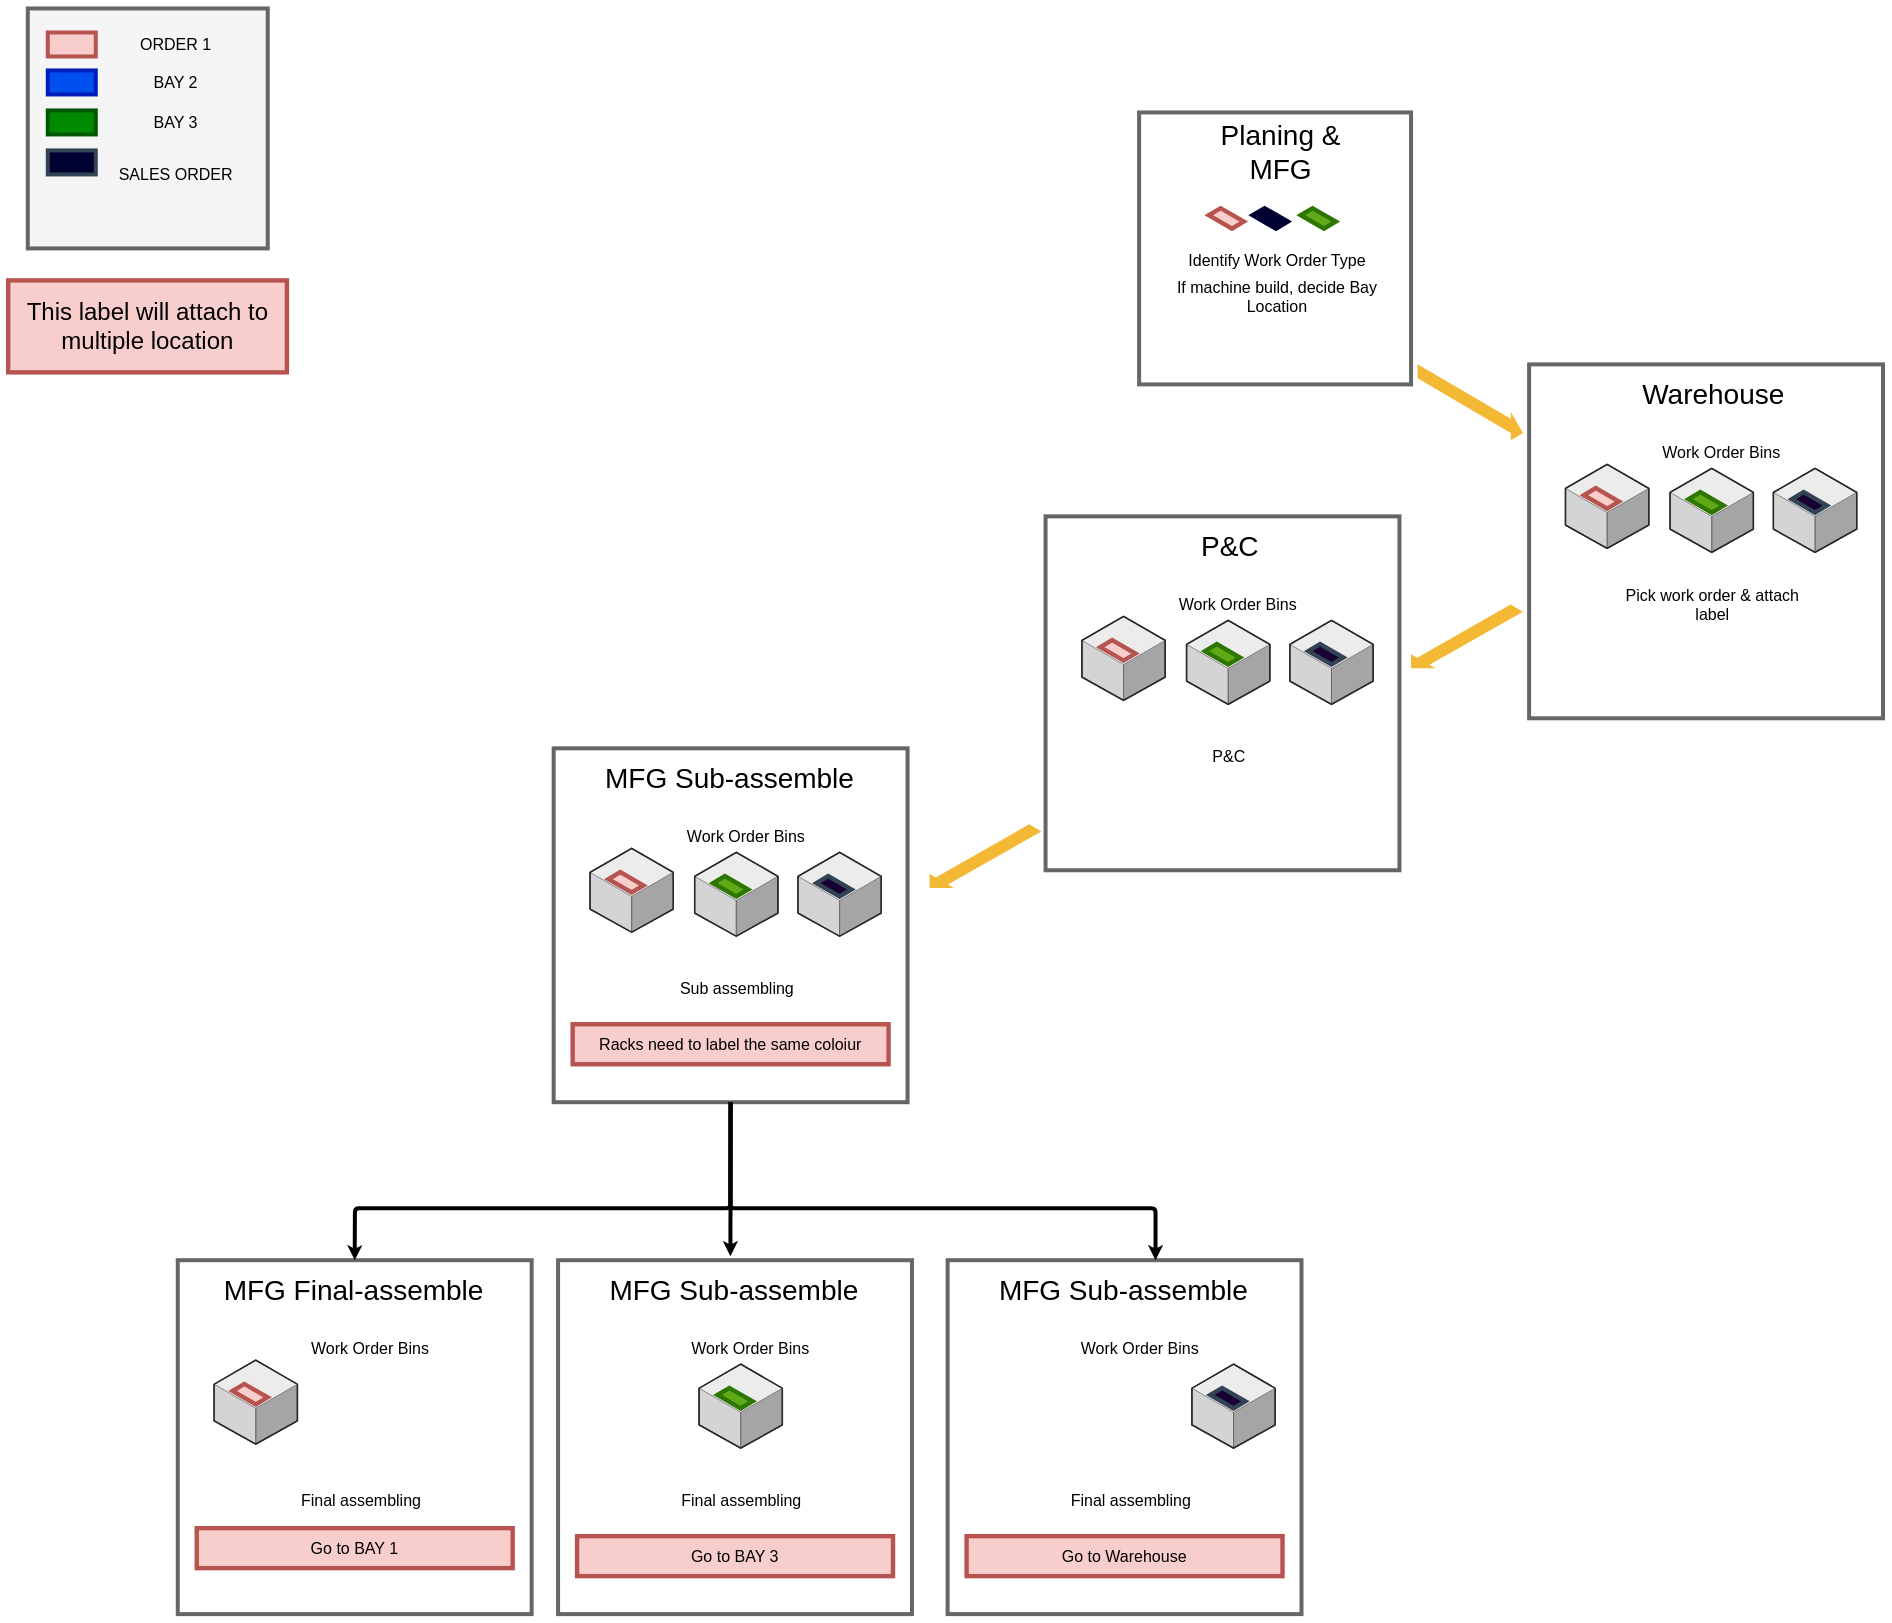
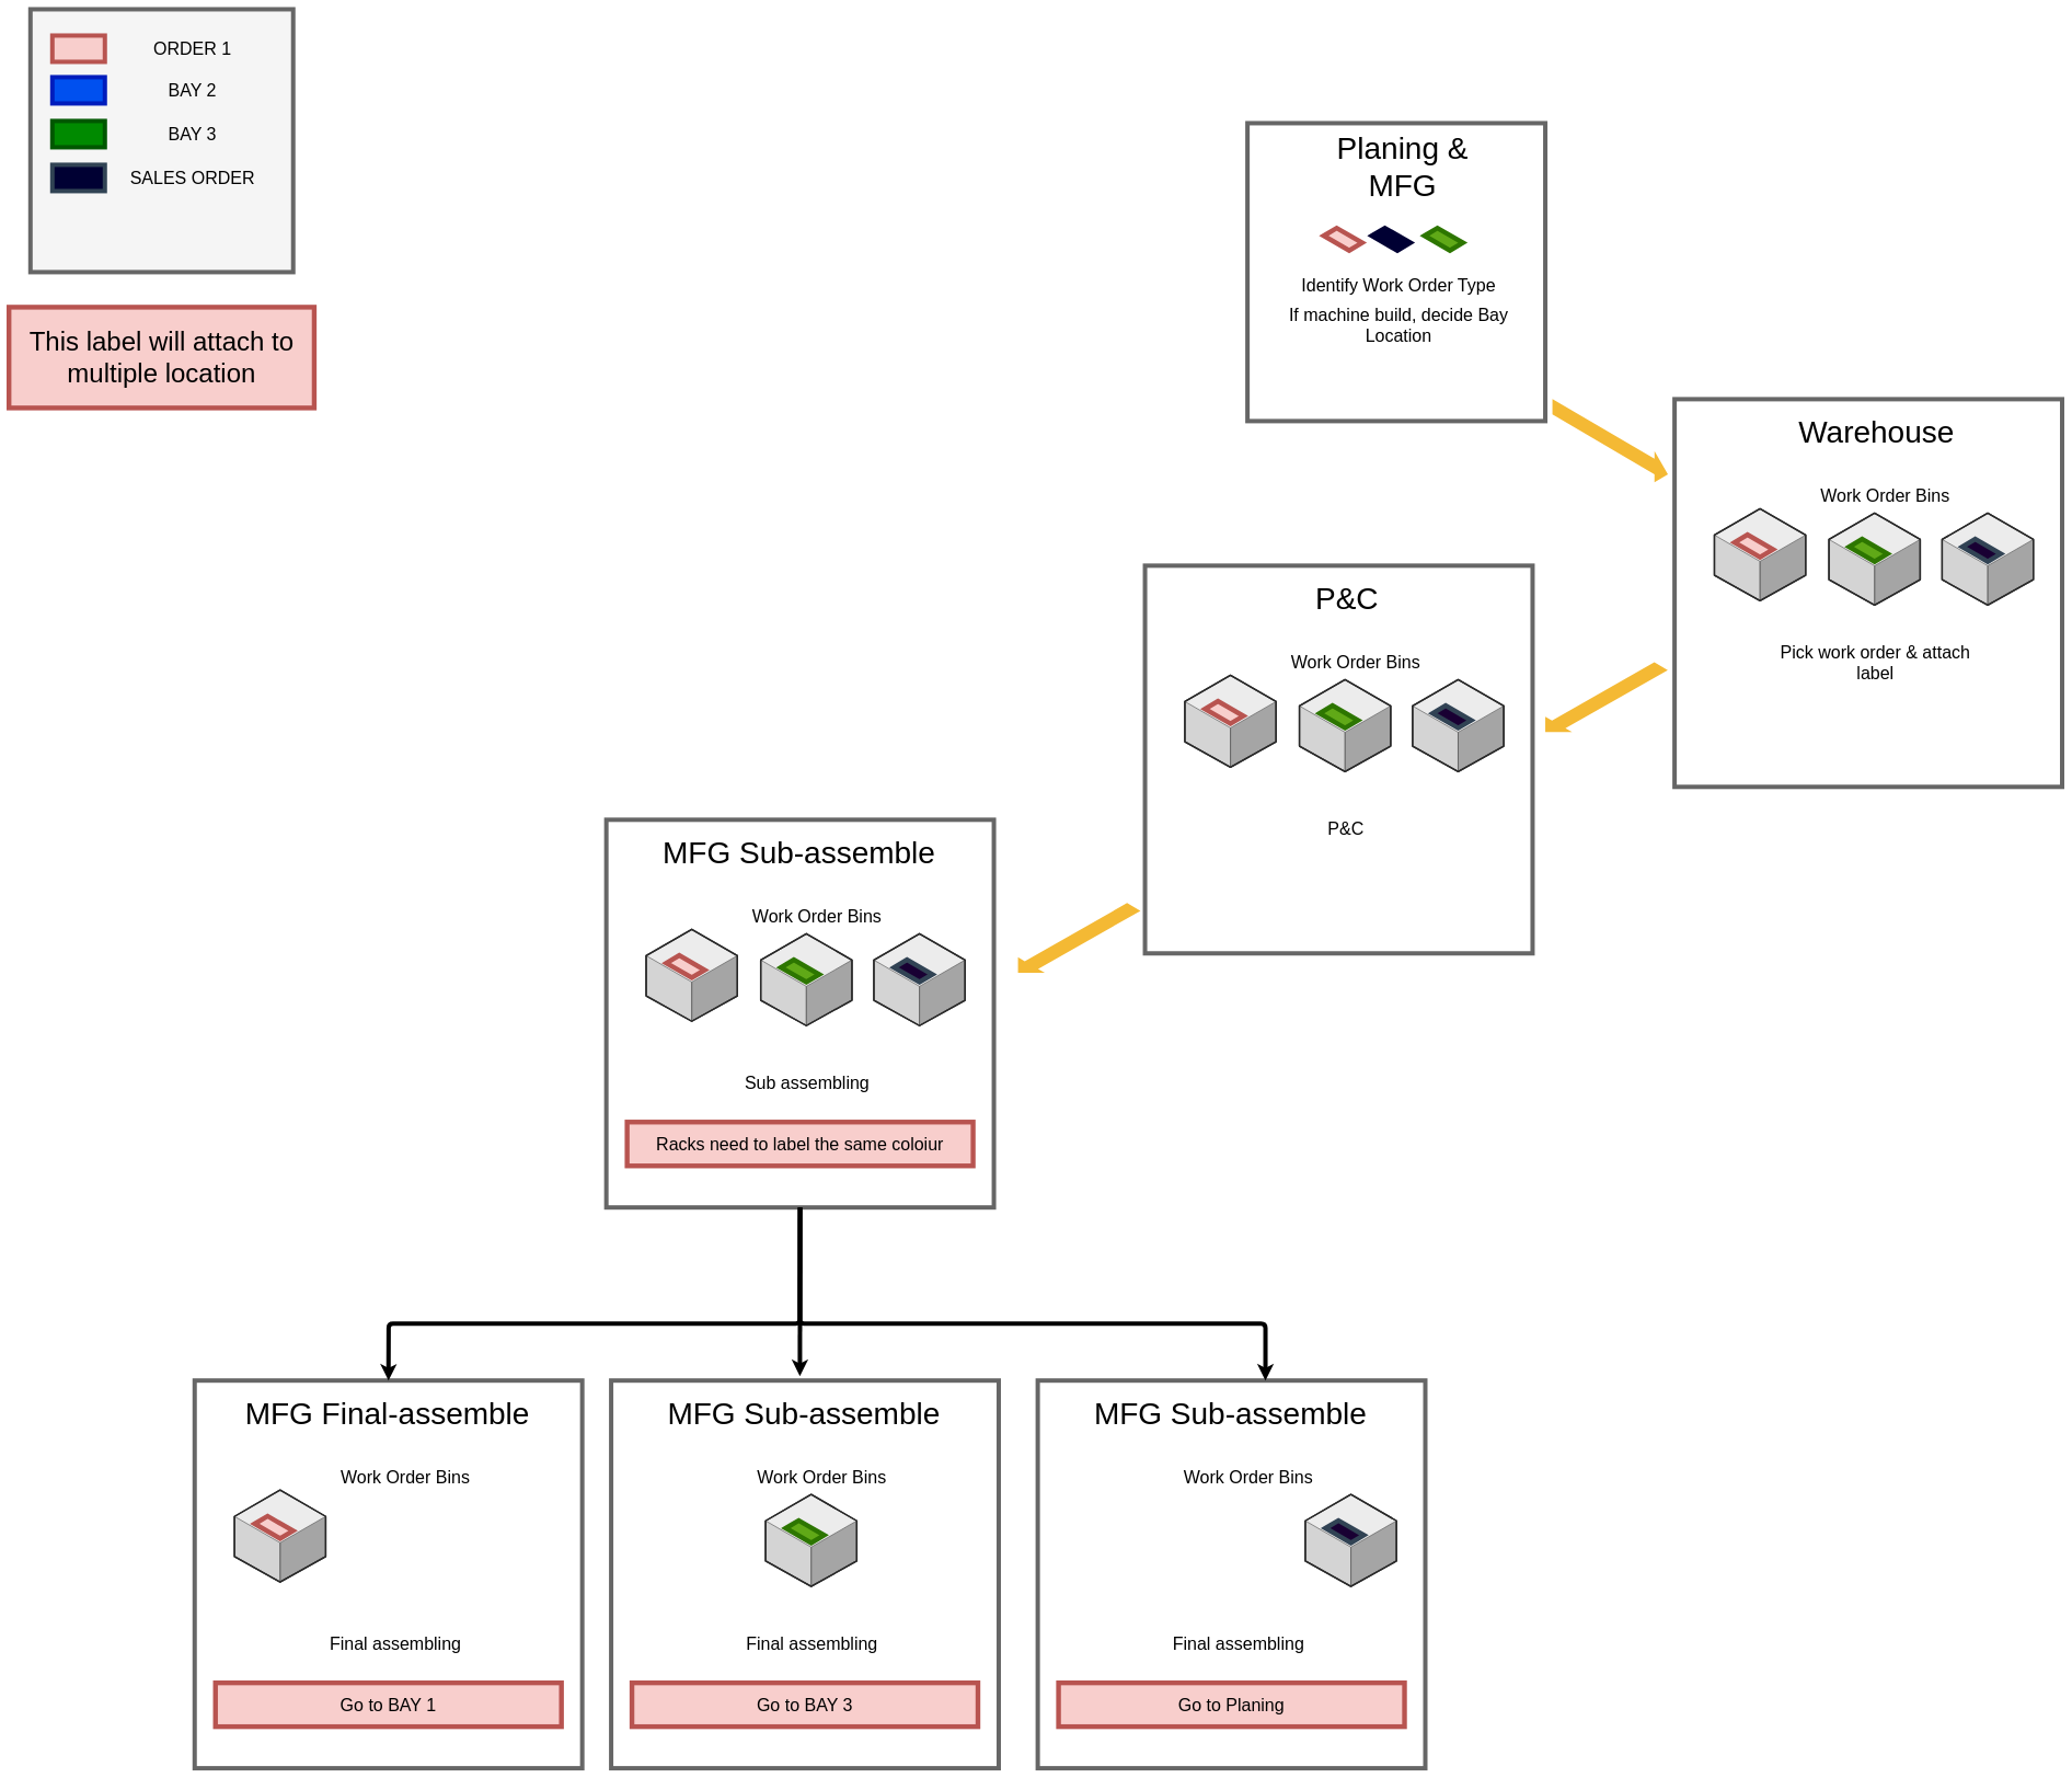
- <mxCell id="27" value="&lt;span style=&quot;font-size: 40px&quot;&gt;SALES ORDER&lt;/span&gt;" style="text;html=1;strokeColor=none;fillColor=none;align=center;verticalAlign=middle;whiteSpace=wrap;rounded=0;strokeWidth=11;" parent="1" vertex="1"><mxGeometry x="289" y="390" width="300" height="90" as="geometry" /></mxCell>
+ <mxCell id="27" value="&lt;span style=&quot;font-size: 40px&quot;&gt;SALES ORDER&lt;/span&gt;" style="text;html=1;strokeColor=none;fillColor=none;align=center;verticalAlign=middle;whiteSpace=wrap;rounded=0;strokeWidth=11;" parent="1" vertex="1"><mxGeometry x="289" y="360" width="300" height="90" as="geometry" /></mxCell>
- <mxCell id="60" value="&lt;span style=&quot;font-size: 40px&quot;&gt;Go to BAY 1&lt;br&gt;&lt;/span&gt;" style="text;html=1;strokeColor=#b85450;fillColor=#f8cecc;align=center;verticalAlign=middle;whiteSpace=wrap;rounded=0;strokeWidth=11;" parent="1" vertex="1"><mxGeometry x="491.47" y="3820" width="790" height="100" as="geometry" /></mxCell>
+ <mxCell id="60" value="&lt;span style=&quot;font-size: 40px&quot;&gt;Go to BAY 1&lt;br&gt;&lt;/span&gt;" style="text;html=1;strokeColor=#b85450;fillColor=#f8cecc;align=center;verticalAlign=middle;whiteSpace=wrap;rounded=0;strokeWidth=11;" parent="1" vertex="1"><mxGeometry x="491.47" y="3840" width="790" height="100" as="geometry" /></mxCell>
- <mxCell id="77" value="&lt;span style=&quot;font-size: 40px&quot;&gt;Go to Warehouse&lt;br&gt;&lt;/span&gt;" style="text;html=1;strokeColor=#b85450;fillColor=#f8cecc;align=center;verticalAlign=middle;whiteSpace=wrap;rounded=0;strokeWidth=11;" parent="1" vertex="1"><mxGeometry x="2416.48" y="3840" width="790" height="100" as="geometry" /></mxCell>
+ <mxCell id="77" value="&lt;span style=&quot;font-size: 40px&quot;&gt;Go to Planing&lt;br&gt;&lt;/span&gt;" style="text;html=1;strokeColor=#b85450;fillColor=#f8cecc;align=center;verticalAlign=middle;whiteSpace=wrap;rounded=0;strokeWidth=11;" parent="1" vertex="1"><mxGeometry x="2416.48" y="3840" width="790" height="100" as="geometry" /></mxCell>
